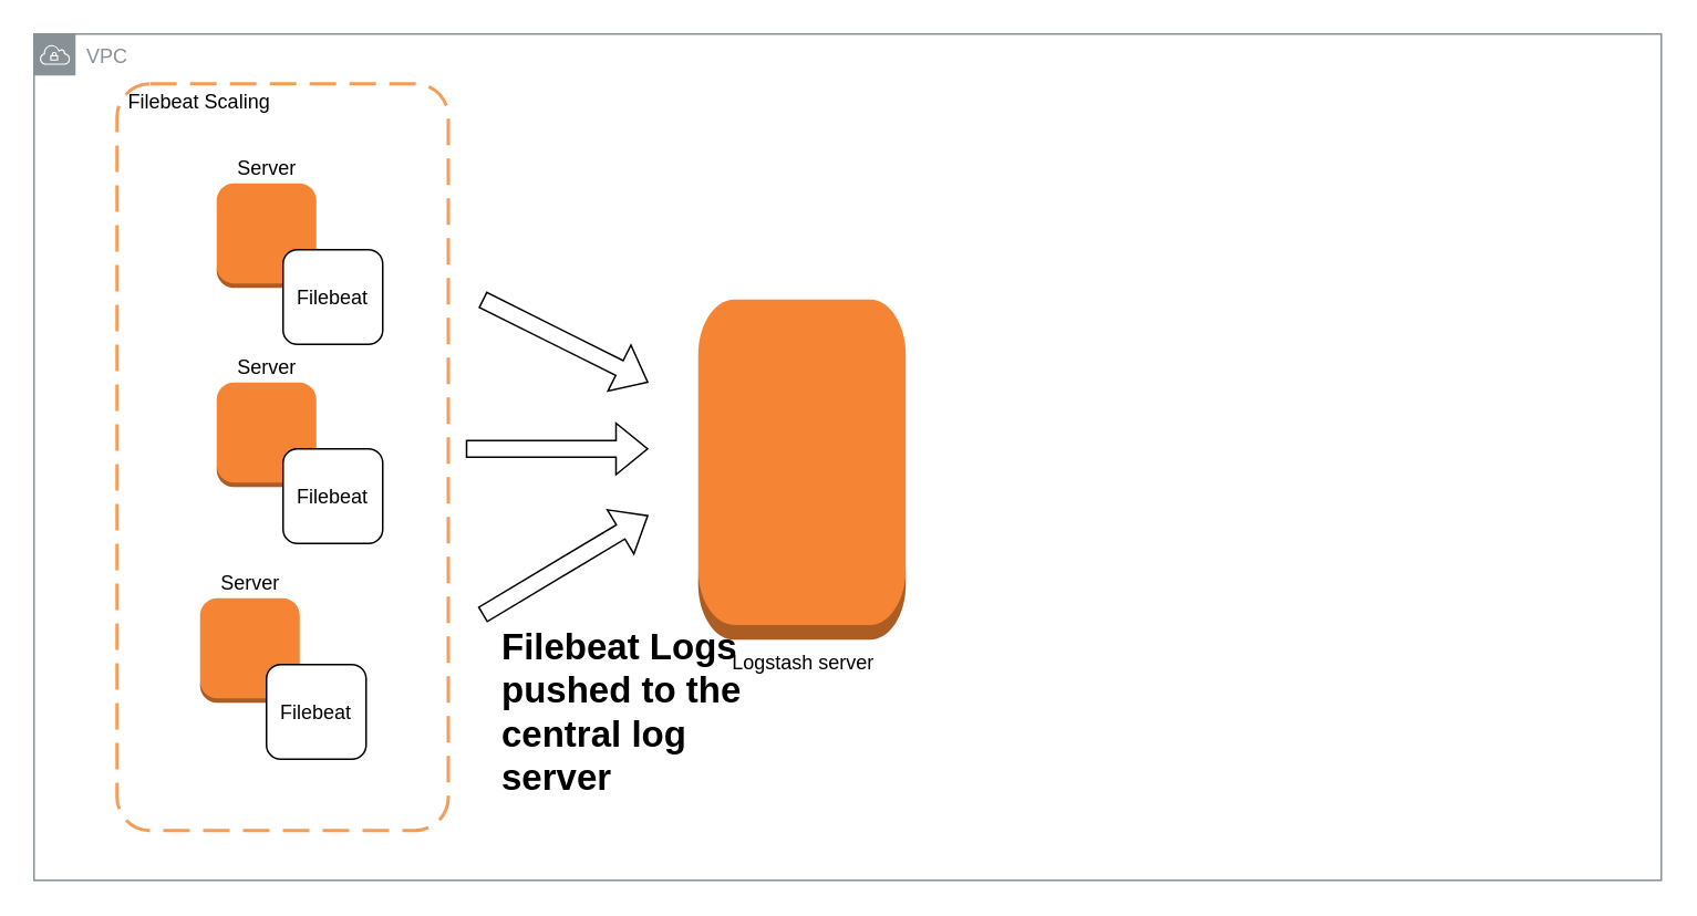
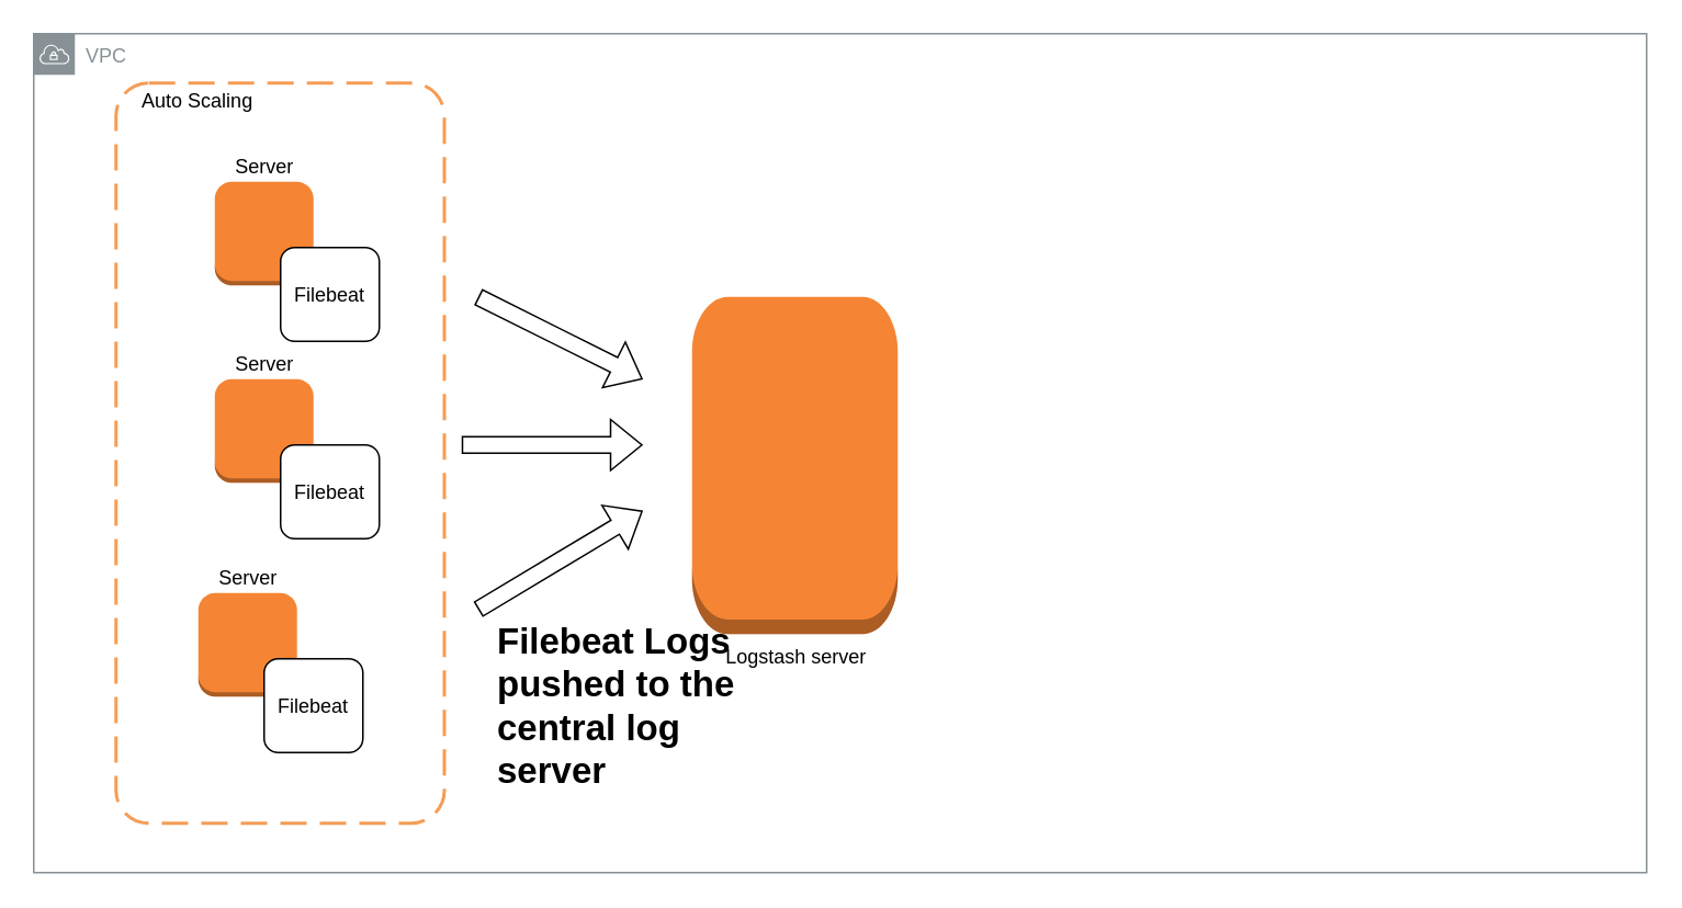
- <mxCell id="3" value="Filebeat Scaling" style="rounded=1;arcSize=10;dashed=1;strokeColor=#F59D56;fillColor=none;gradientColor=none;dashPattern=8 4;strokeWidth=2;labelPosition=center;verticalLabelPosition=top;align=center;verticalAlign=bottom;spacingTop=5;spacingBottom=-20;spacingLeft=-100;" vertex="1" parent="1"><mxGeometry x="70" y="50" width="199.5" height="450" as="geometry" /></mxCell>
+ <mxCell id="3" value="Auto Scaling" style="rounded=1;arcSize=10;dashed=1;strokeColor=#F59D56;fillColor=none;gradientColor=none;dashPattern=8 4;strokeWidth=2;labelPosition=center;verticalLabelPosition=top;align=center;verticalAlign=bottom;spacingTop=5;spacingBottom=-20;spacingLeft=-100;" vertex="1" parent="1"><mxGeometry x="70" y="50" width="199.5" height="450" as="geometry" /></mxCell>
